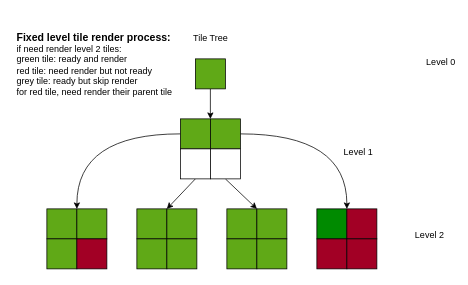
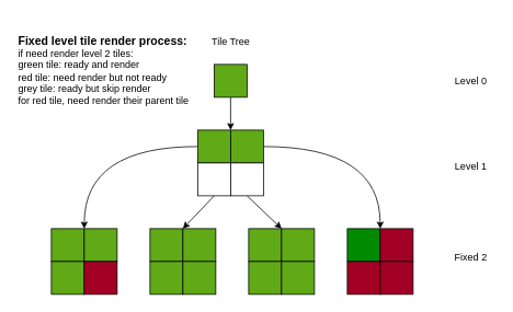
- <mxCell id="28" value="Level 0" style="text;html=1;align=center;verticalAlign=middle;resizable=0;points=[];autosize=1;strokeColor=none;fillColor=none;" parent="1" vertex="1"><mxGeometry x="557" y="68" width="60" height="30" as="geometry" /></mxCell>
+ <mxCell id="28" value="Level 0" style="text;html=1;align=center;verticalAlign=middle;resizable=0;points=[];autosize=1;strokeColor=none;fillColor=none;" parent="1" vertex="1"><mxGeometry x="542" y="83" width="60" height="30" as="geometry" /></mxCell>
- <mxCell id="29" value="Level 1" style="text;html=1;align=center;verticalAlign=middle;resizable=0;points=[];autosize=1;strokeColor=none;fillColor=none;" parent="1" vertex="1"><mxGeometry x="447" y="188" width="60" height="30" as="geometry" /></mxCell>
+ <mxCell id="29" value="Level 1" style="text;html=1;align=center;verticalAlign=middle;resizable=0;points=[];autosize=1;strokeColor=none;fillColor=none;" parent="1" vertex="1"><mxGeometry x="542" y="188" width="60" height="30" as="geometry" /></mxCell>
- <mxCell id="30" value="Level 2" style="text;html=1;align=center;verticalAlign=middle;resizable=0;points=[];autosize=1;strokeColor=none;fillColor=none;" parent="1" vertex="1"><mxGeometry x="542" y="298" width="60" height="30" as="geometry" /></mxCell>
+ <mxCell id="30" value="Fixed 2" style="text;html=1;align=center;verticalAlign=middle;resizable=0;points=[];autosize=1;strokeColor=none;fillColor=none;" parent="1" vertex="1"><mxGeometry x="542" y="298" width="60" height="30" as="geometry" /></mxCell>
